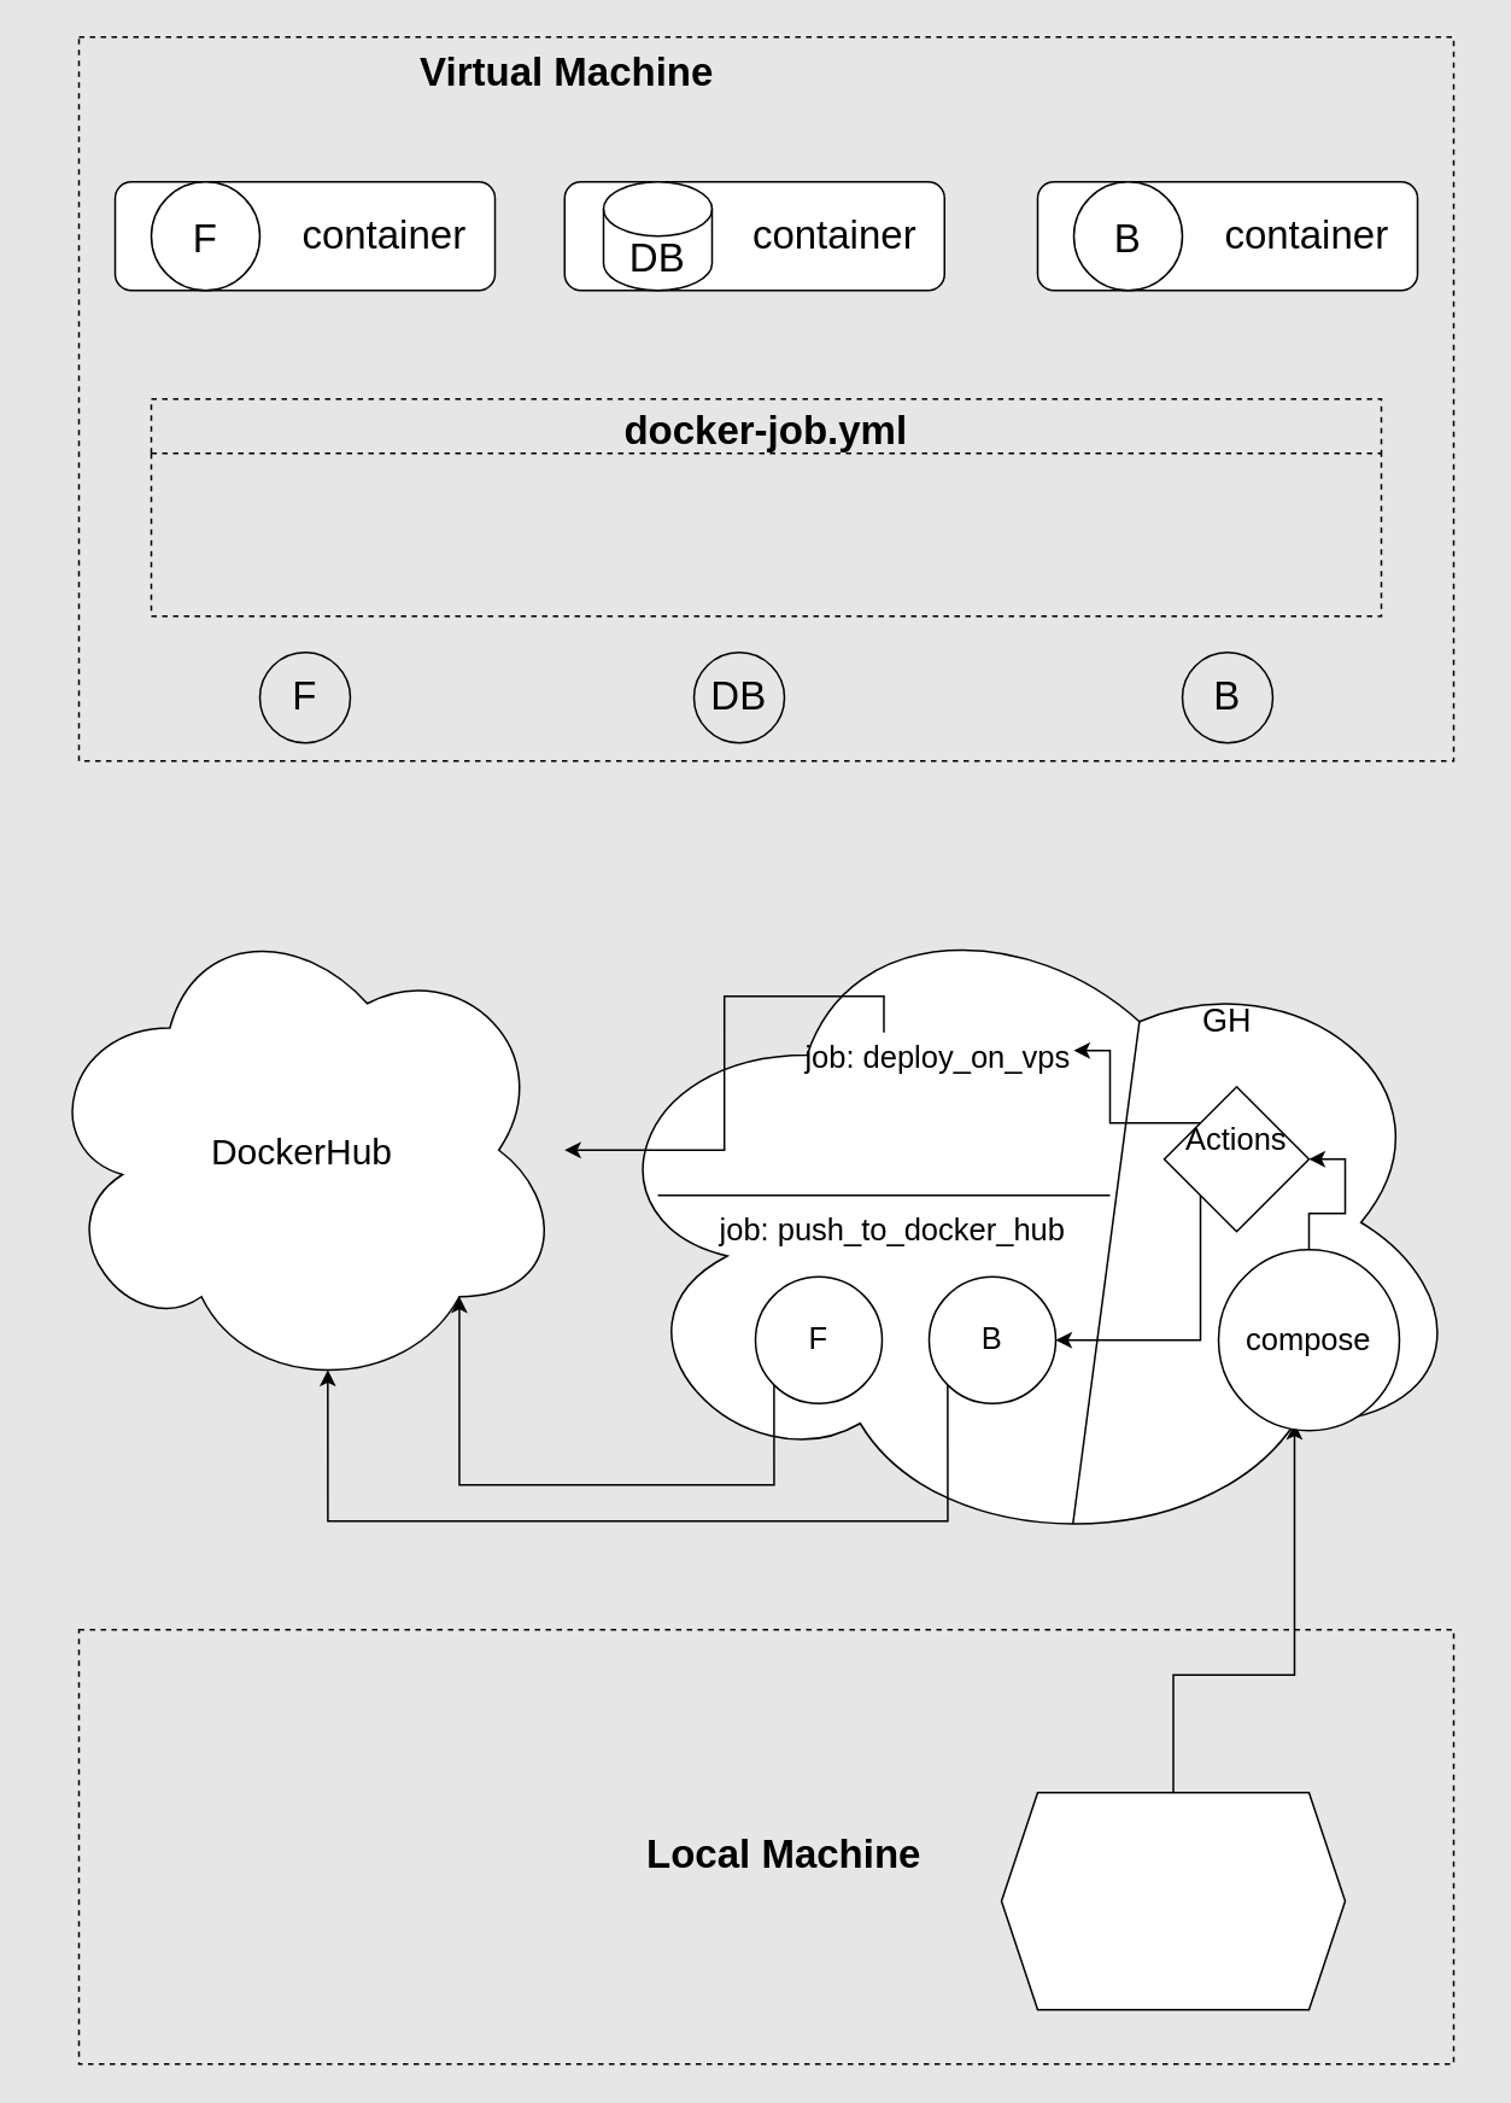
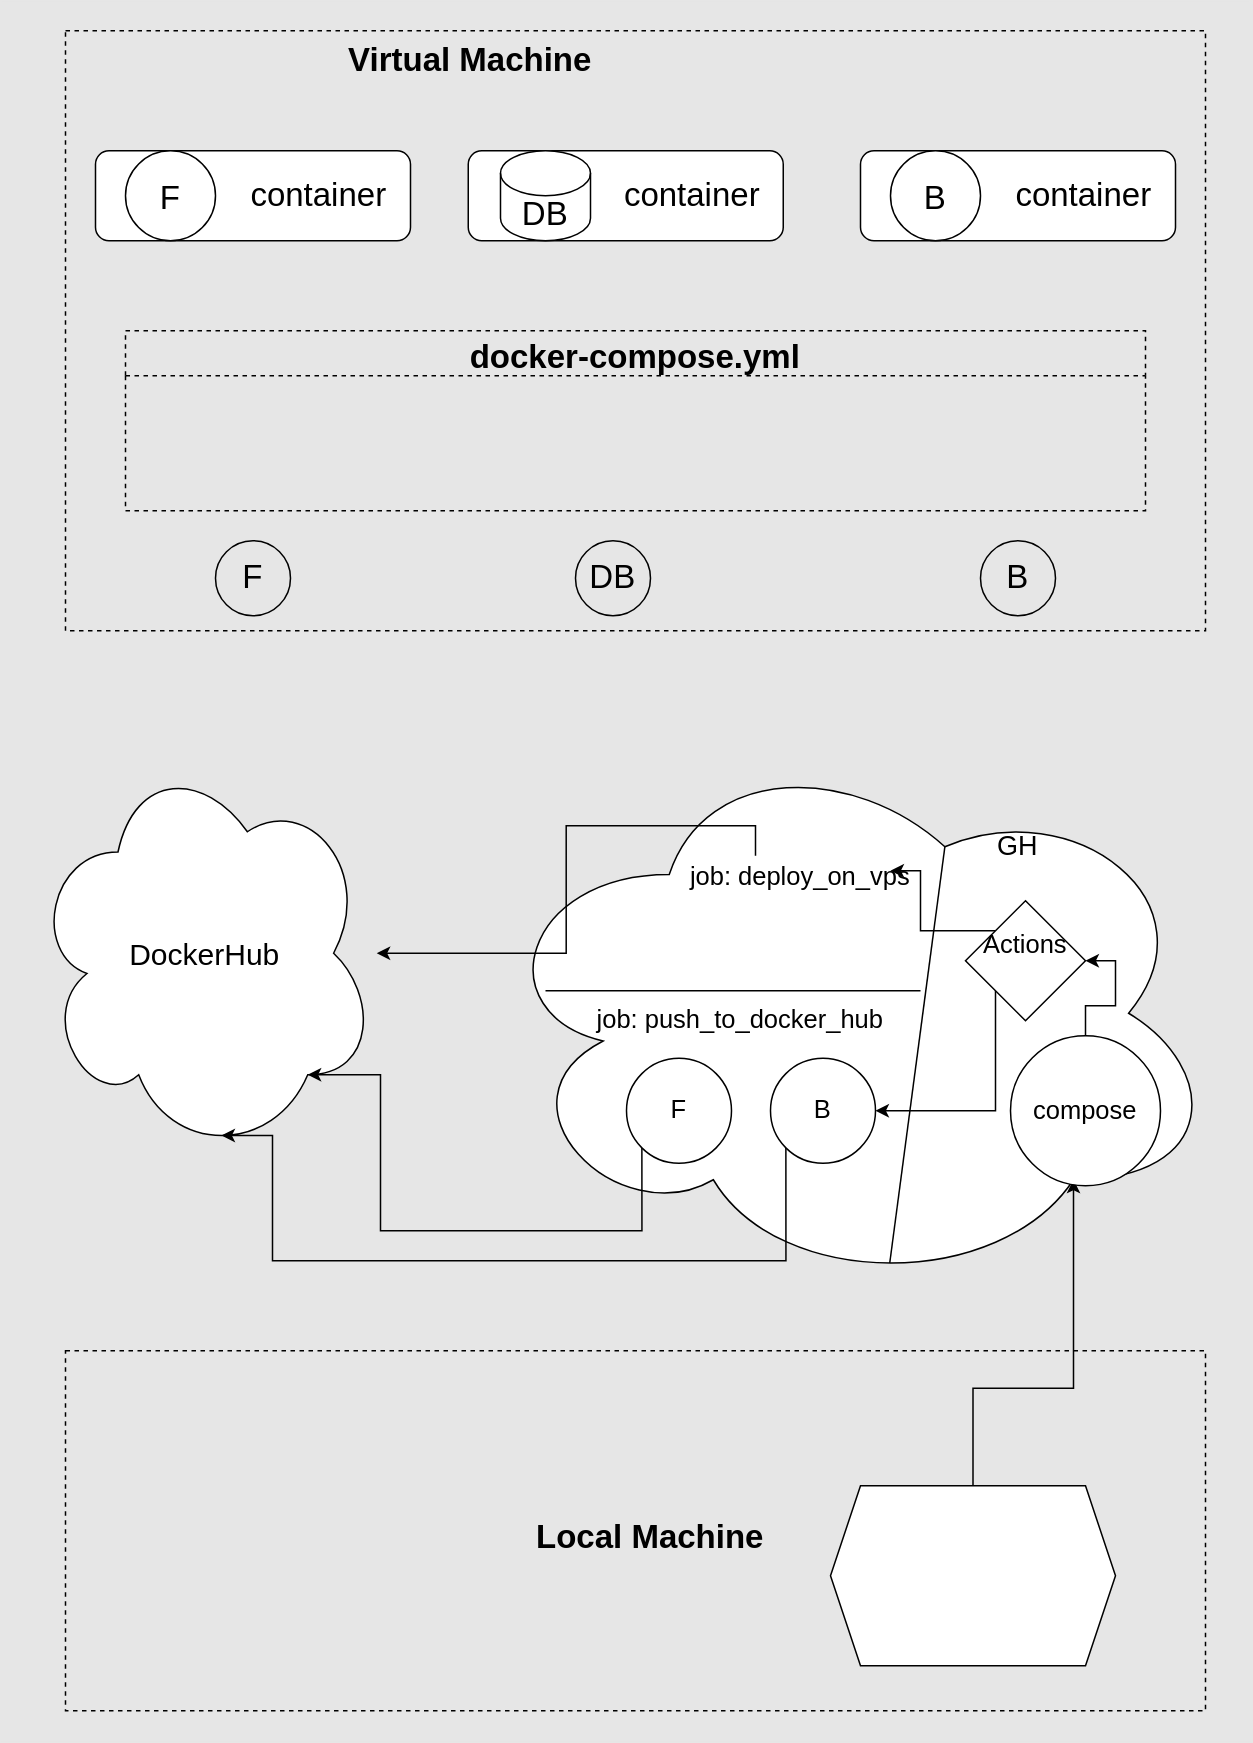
- <mxCell id="22" value="docker-job.yml" style="swimlane;dashed=1;fontSize=22;fillColor=none;startSize=30;" parent="1" vertex="1"><mxGeometry x="83" y="220" width="680" height="120" as="geometry" /></mxCell>
+ <mxCell id="22" value="docker-compose.yml" style="swimlane;dashed=1;fontSize=22;fillColor=none;startSize=30;" parent="1" vertex="1"><mxGeometry x="83" y="220" width="680" height="120" as="geometry" /></mxCell>
- <mxCell id="38" value="job:&amp;nbsp;deploy_on_vps" style="text;html=1;strokeColor=none;fillColor=none;align=center;verticalAlign=middle;whiteSpace=wrap;rounded=0;fontSize=17;" parent="1" vertex="1"><mxGeometry x="488" y="570" width="60" height="30" as="geometry" /></mxCell>
+ <mxCell id="38" value="job:&amp;nbsp;deploy_on_vps" style="text;html=1;strokeColor=none;fillColor=none;align=center;verticalAlign=middle;whiteSpace=wrap;rounded=0;fontSize=17;" parent="1" vertex="1"><mxGeometry x="503" y="570" width="60" height="30" as="geometry" /></mxCell>
- <mxCell id="2" value="DockerHub" style="ellipse;shape=cloud;whiteSpace=wrap;html=1;fontSize=20;" parent="1" vertex="1"><mxGeometry x="20.5" y="500" width="291" height="270" as="geometry" /></mxCell>
+ <mxCell id="2" value="DockerHub" style="ellipse;shape=cloud;whiteSpace=wrap;html=1;fontSize=20;" parent="1" vertex="1"><mxGeometry x="20.5" y="500" width="230" height="270" as="geometry" /></mxCell>
